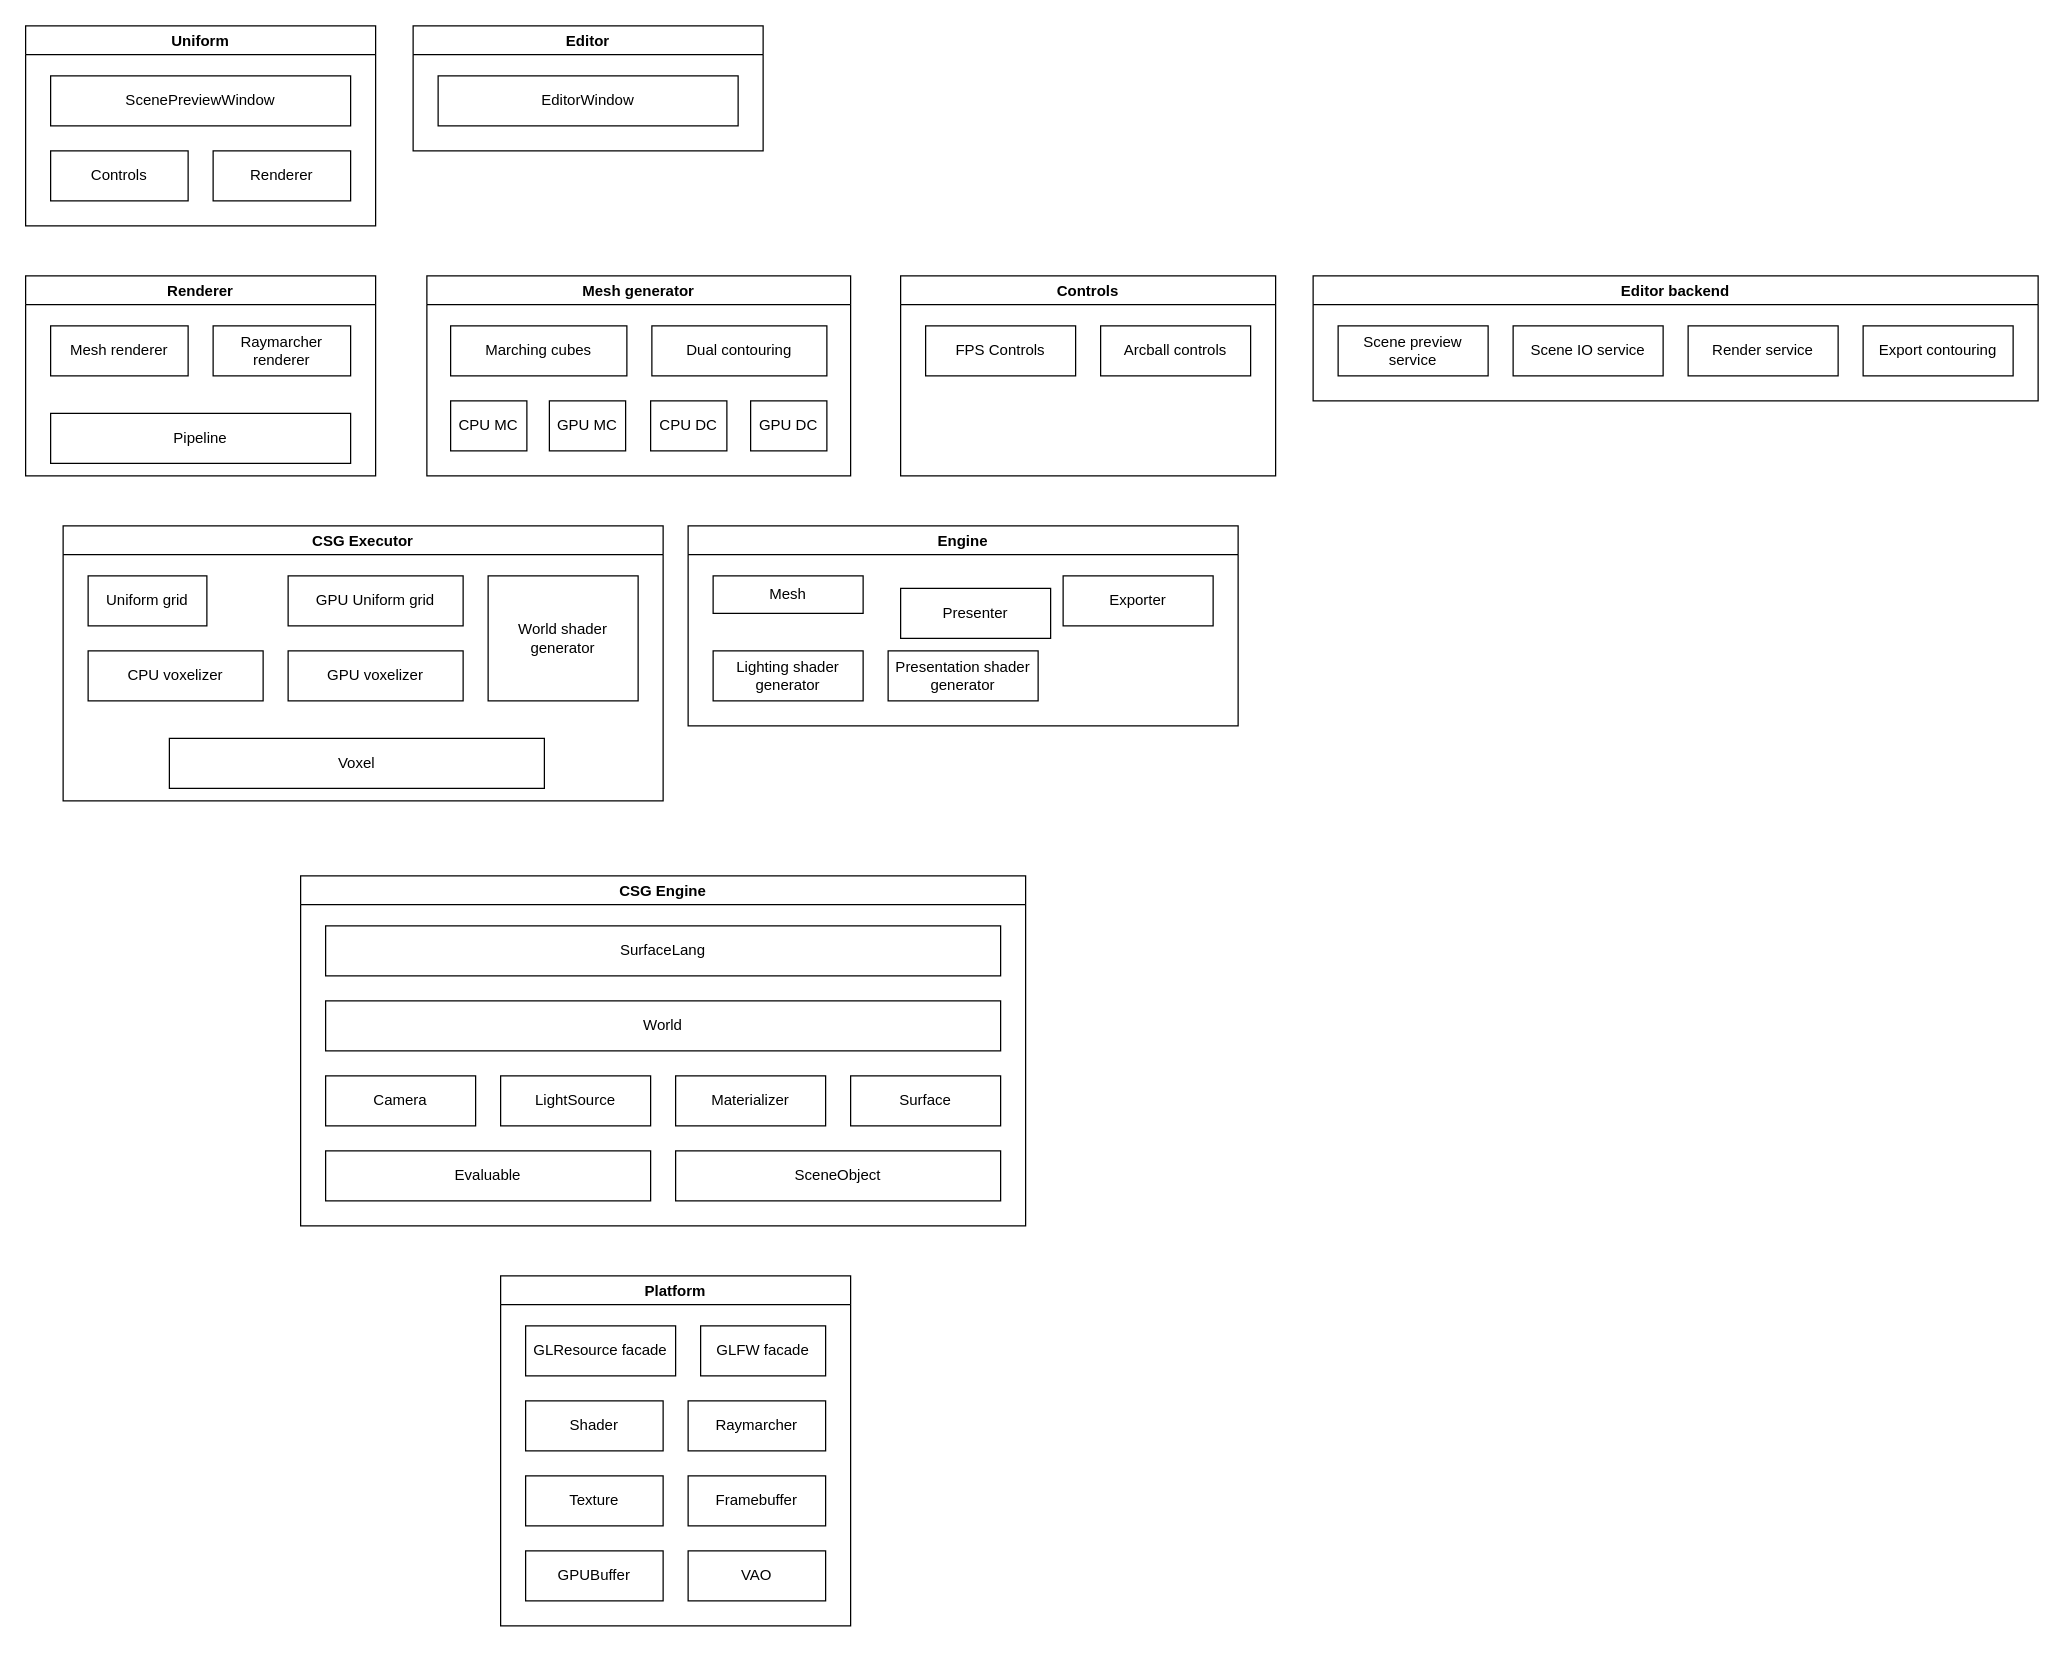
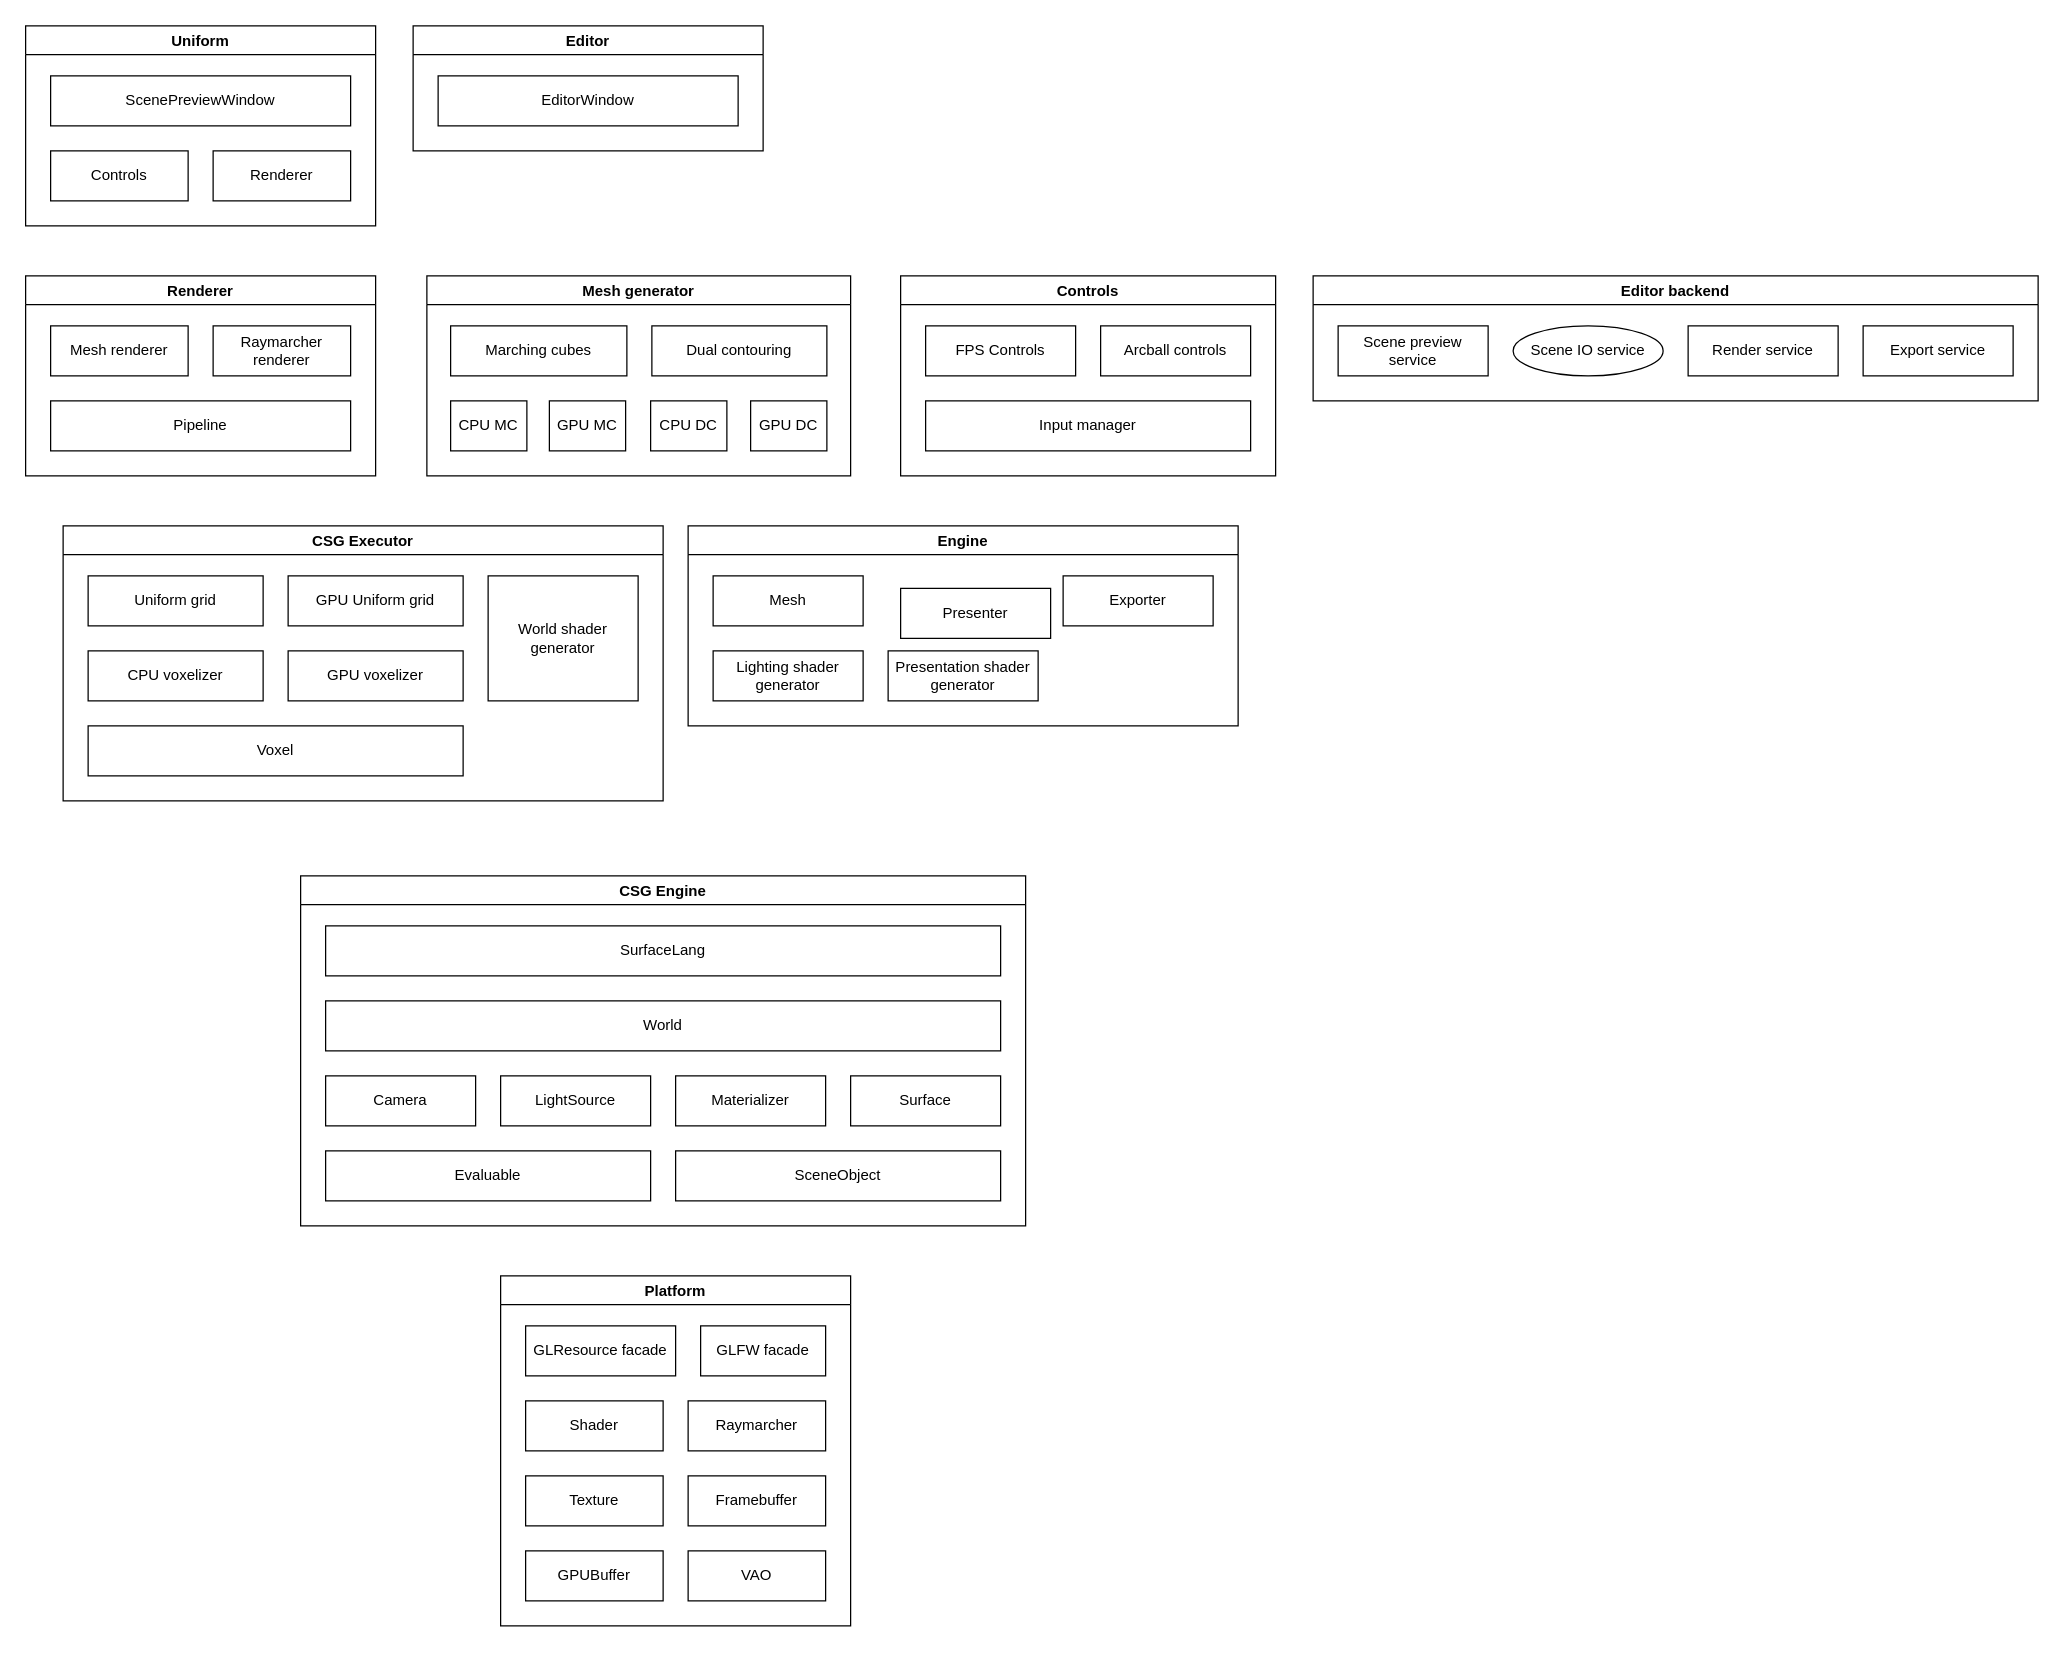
- <mxCell id="54" value="Scene IO service" style="rounded=0;whiteSpace=wrap;html=1;" vertex="1" parent="52"><mxGeometry x="160" y="40" width="120" height="40" as="geometry" /></mxCell>
+ <mxCell id="54" value="Scene IO service" style="ellipse;whiteSpace=wrap;html=1;" vertex="1" parent="52"><mxGeometry x="160" y="40" width="120" height="40" as="geometry" /></mxCell>
- <mxCell id="56" value="Export contouring" style="rounded=0;whiteSpace=wrap;html=1;" vertex="1" parent="52"><mxGeometry x="440" y="40" width="120" height="40" as="geometry" /></mxCell>
+ <mxCell id="56" value="Export service" style="rounded=0;whiteSpace=wrap;html=1;" vertex="1" parent="52"><mxGeometry x="440" y="40" width="120" height="40" as="geometry" /></mxCell>
+ <mxCell id="51" value="Input manager" style="rounded=0;whiteSpace=wrap;html=1;" vertex="1" parent="48"><mxGeometry x="20" y="100" width="260" height="40" as="geometry" /></mxCell>
- <mxCell id="18" value="Pipeline" style="rounded=0;whiteSpace=wrap;html=1;" vertex="1" parent="15"><mxGeometry x="20" y="110" width="240" height="40" as="geometry" /></mxCell>
+ <mxCell id="18" value="Pipeline" style="rounded=0;whiteSpace=wrap;html=1;" vertex="1" parent="15"><mxGeometry x="20" y="100" width="240" height="40" as="geometry" /></mxCell>
- <mxCell id="43" value="Mesh" style="rounded=0;whiteSpace=wrap;html=1;" vertex="1" parent="42"><mxGeometry x="20" y="40" width="120" height="30" as="geometry" /></mxCell>
+ <mxCell id="43" value="Mesh" style="rounded=0;whiteSpace=wrap;html=1;" vertex="1" parent="42"><mxGeometry x="20" y="40" width="120" height="40" as="geometry" /></mxCell>
- <mxCell id="29" value="Uniform grid" style="rounded=0;whiteSpace=wrap;html=1;" vertex="1" parent="28"><mxGeometry x="20" y="40" width="95" height="40" as="geometry" /></mxCell>
+ <mxCell id="29" value="Uniform grid" style="rounded=0;whiteSpace=wrap;html=1;" vertex="1" parent="28"><mxGeometry x="20" y="40" width="140" height="40" as="geometry" /></mxCell>
- <mxCell id="34" value="Voxel" style="rounded=0;whiteSpace=wrap;html=1;" vertex="1" parent="28"><mxGeometry x="85" y="170" width="300" height="40" as="geometry" /></mxCell>
+ <mxCell id="34" value="Voxel" style="rounded=0;whiteSpace=wrap;html=1;" vertex="1" parent="28"><mxGeometry x="20" y="160" width="300" height="40" as="geometry" /></mxCell>
